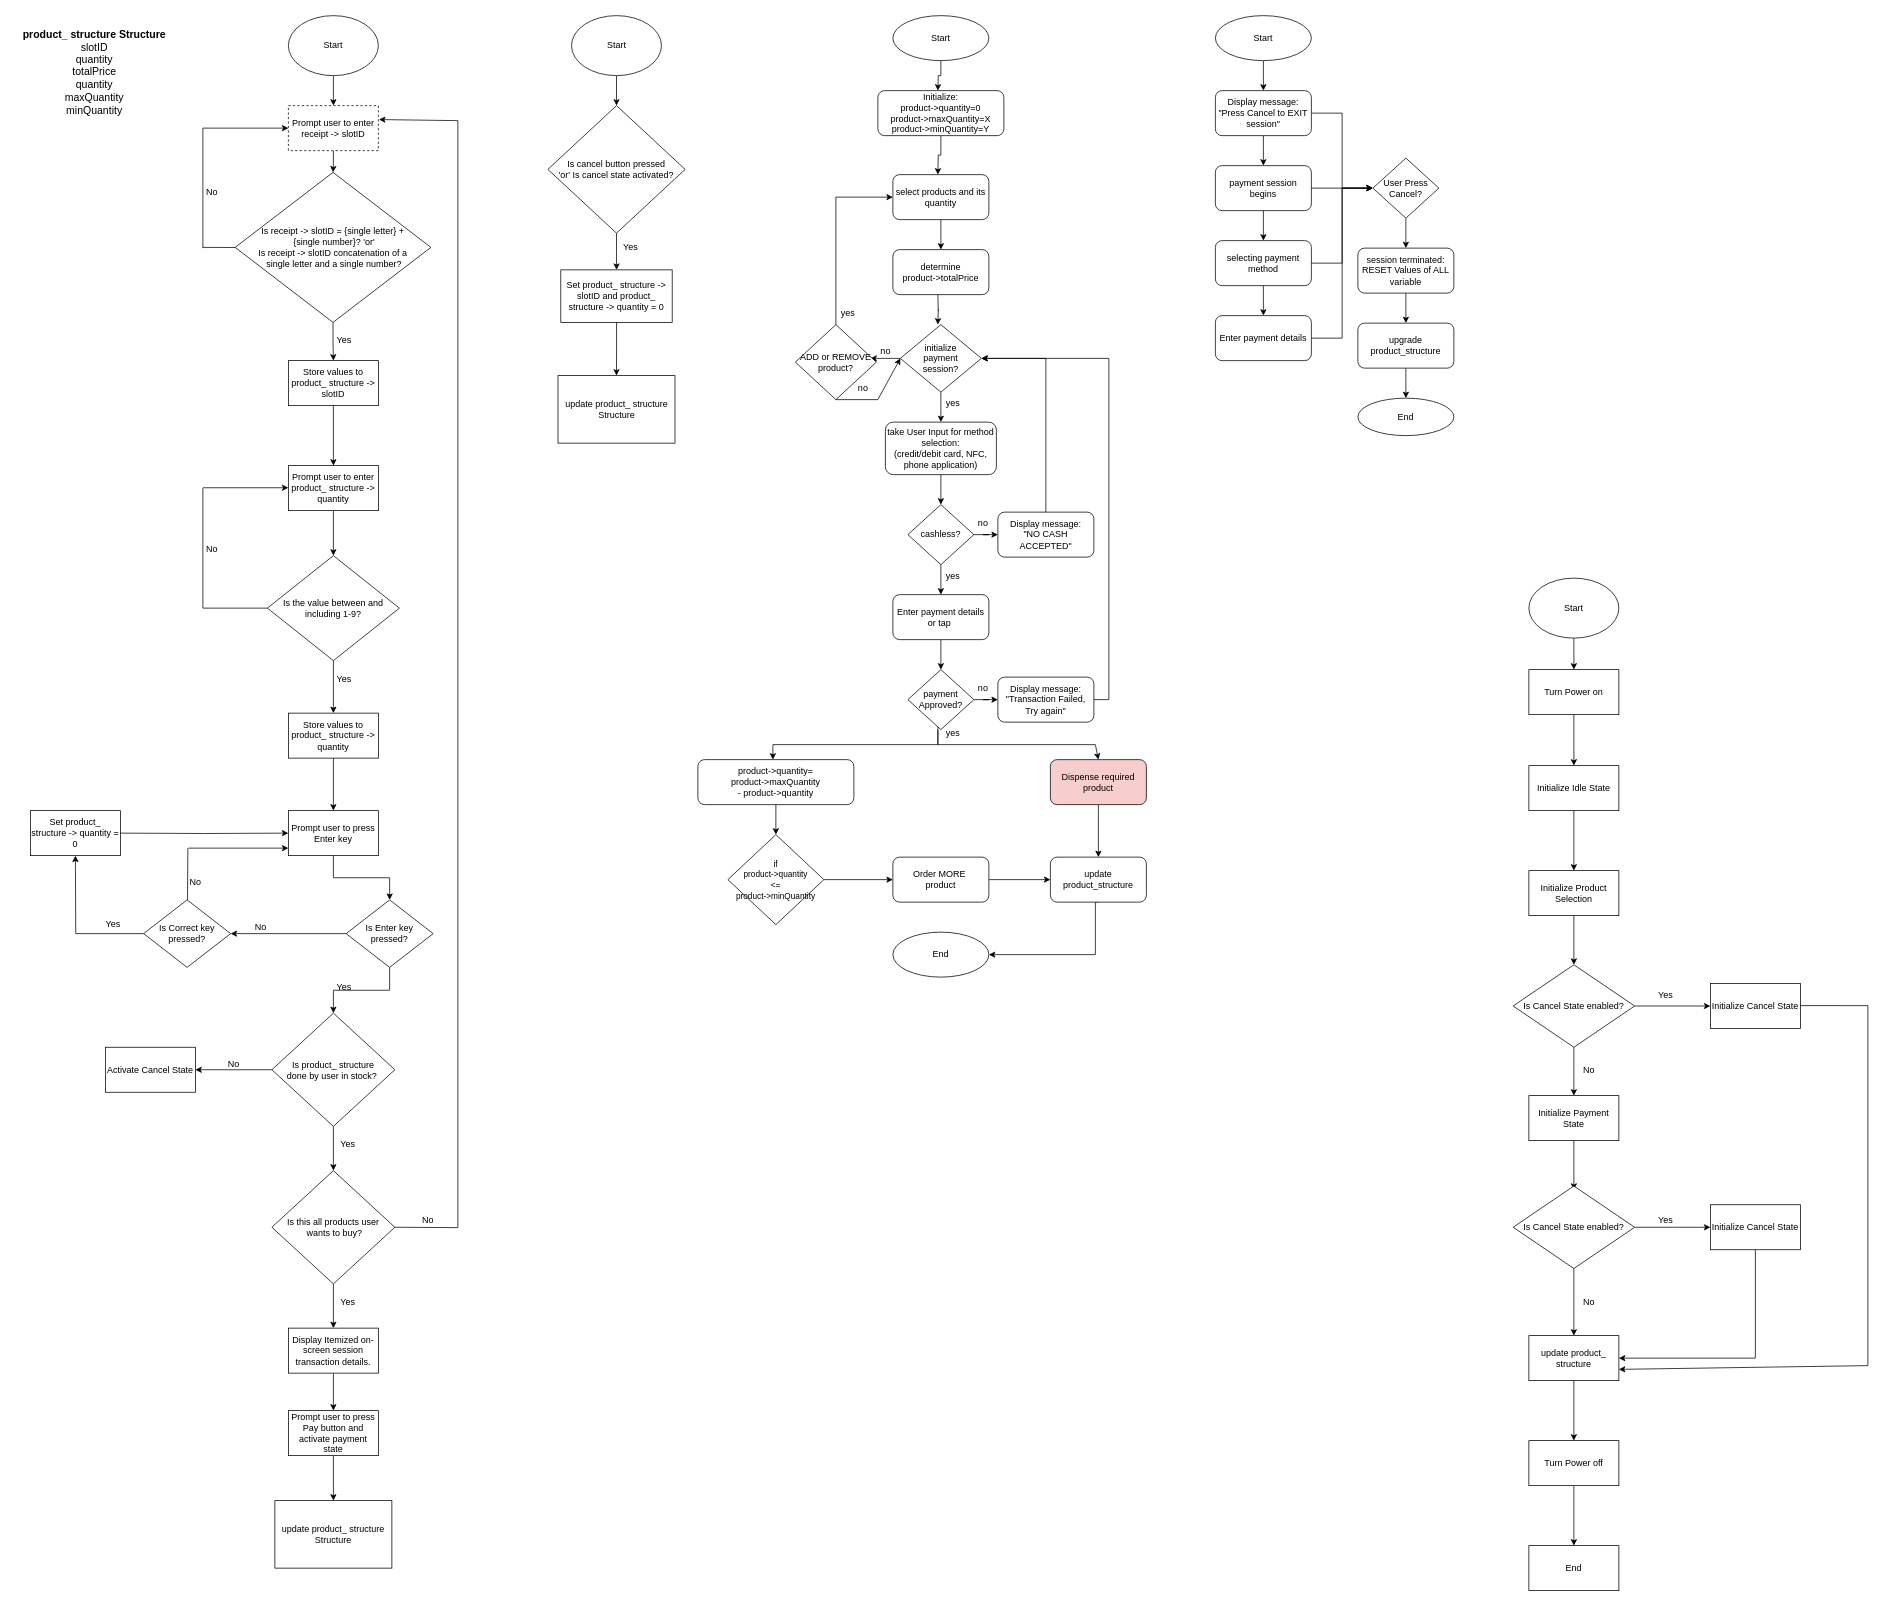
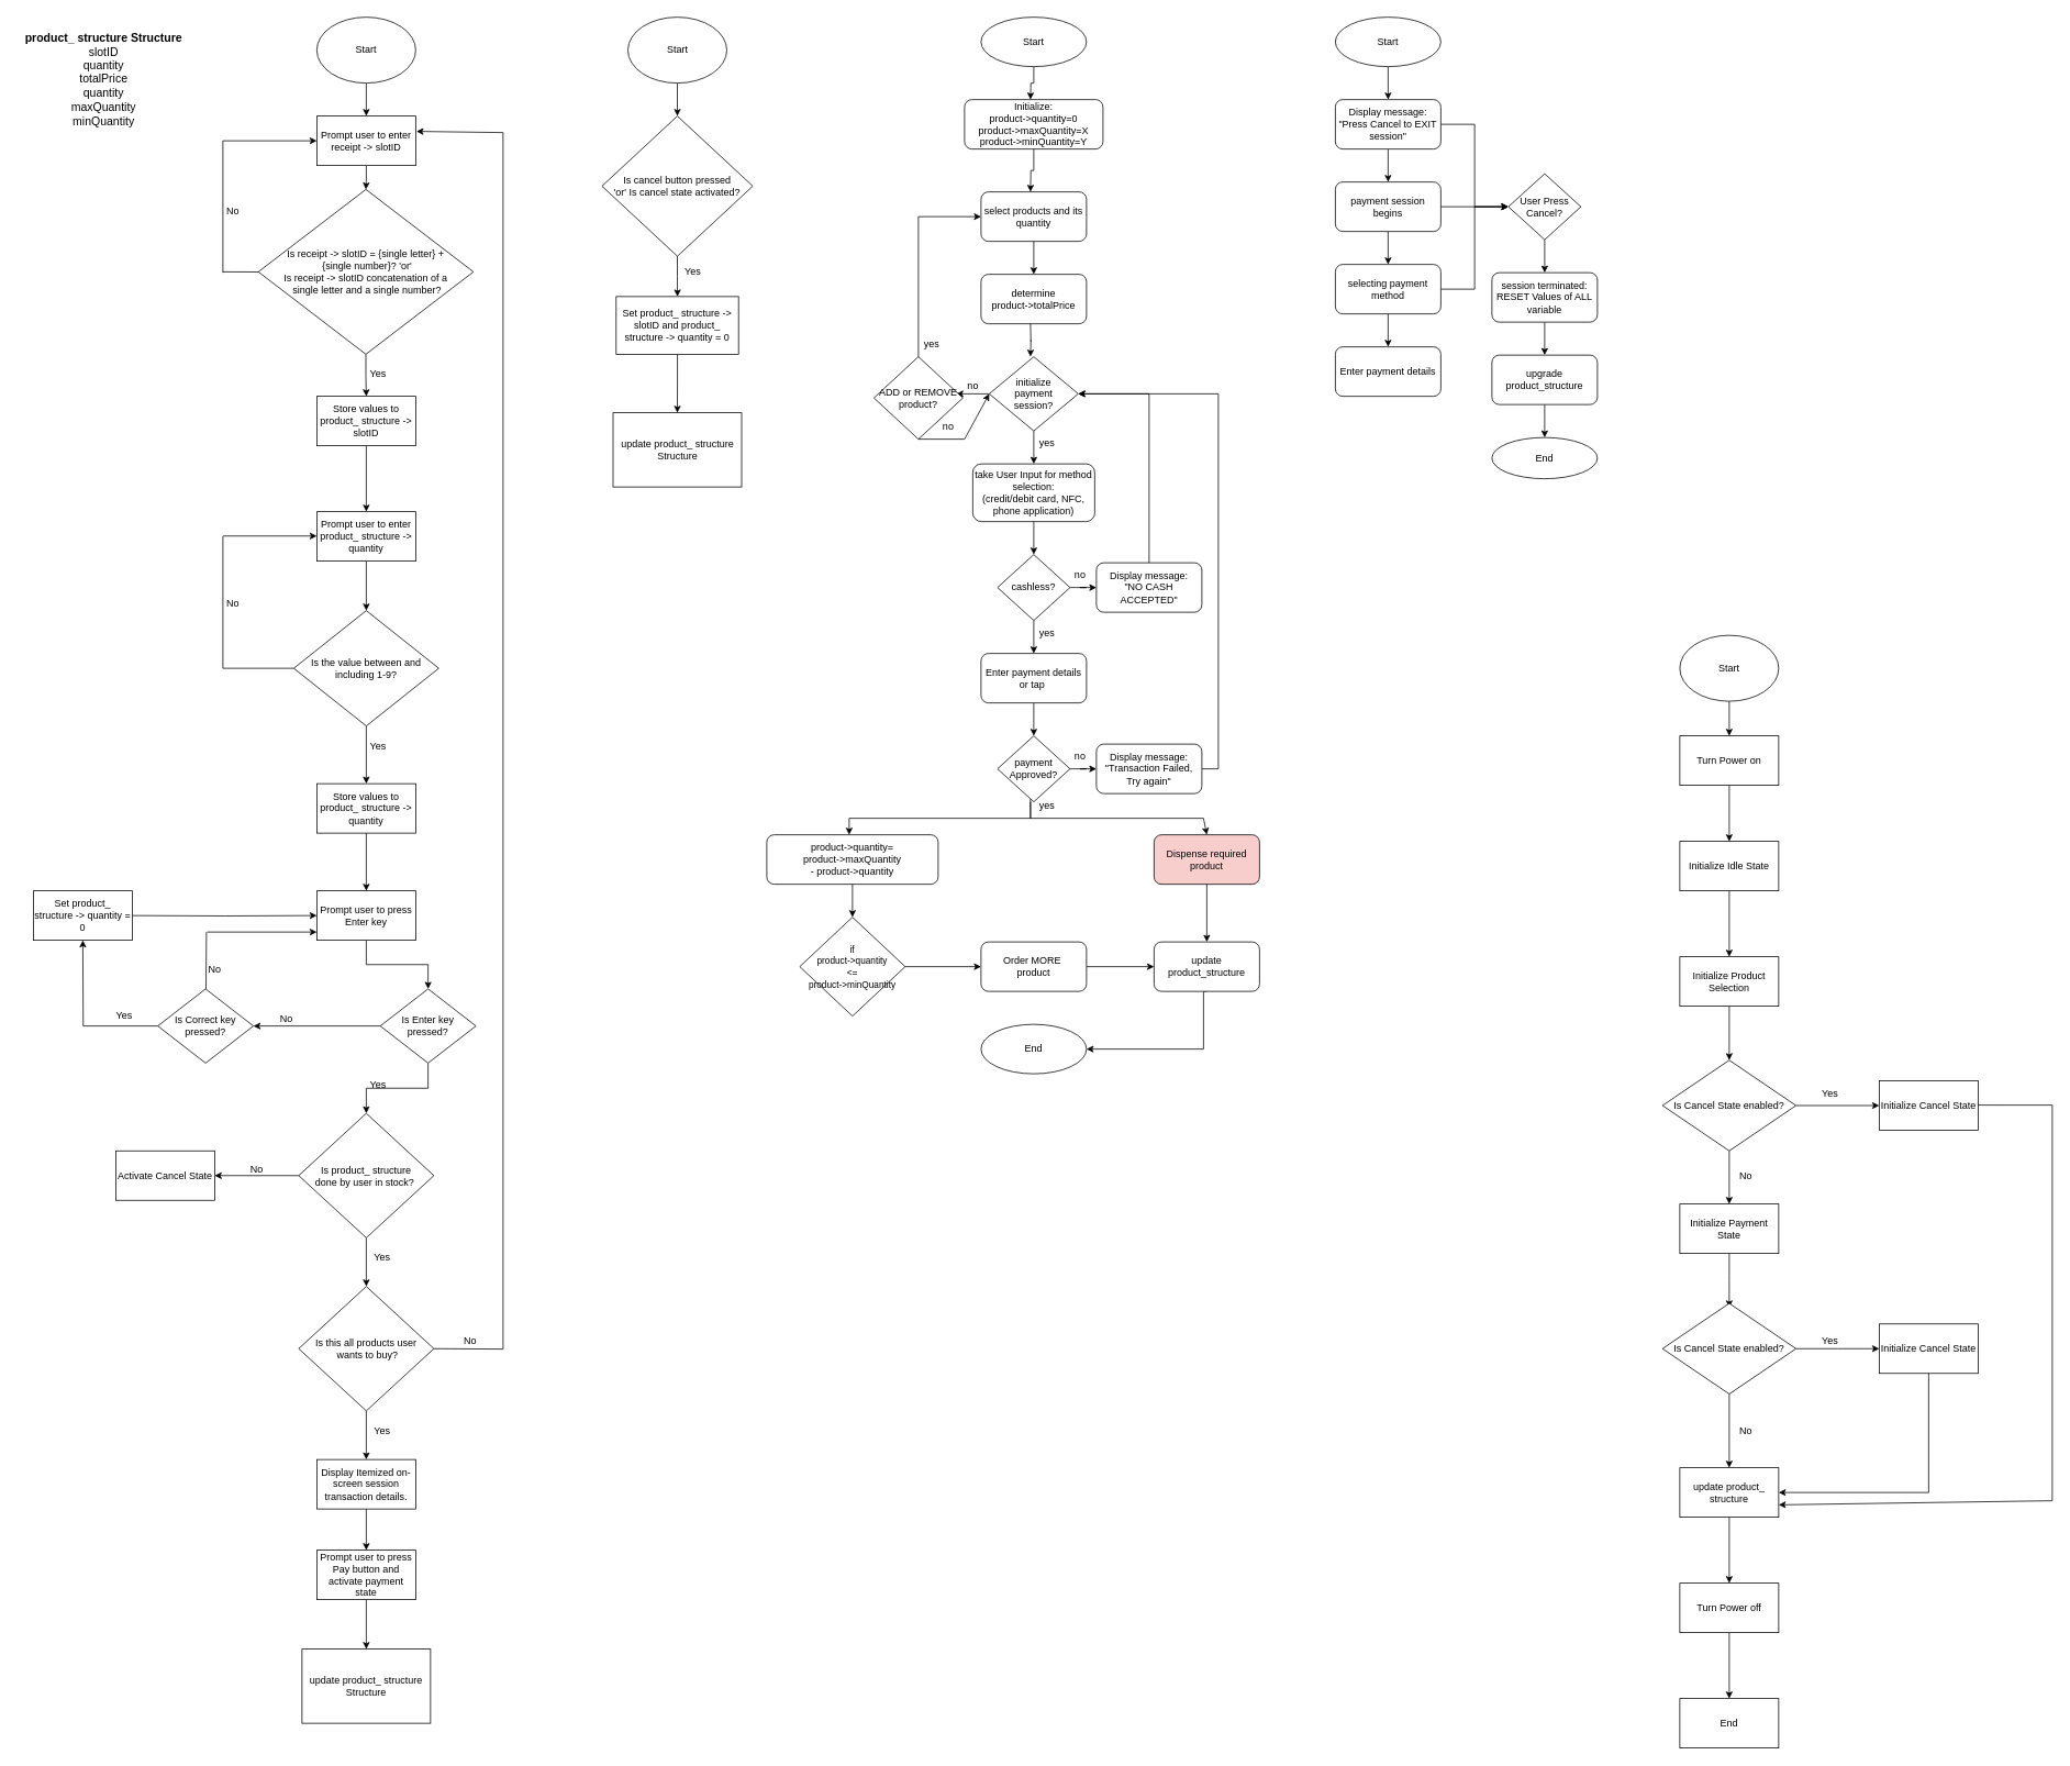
- <mxCell id="8" value="Prompt user to enter receipt -&amp;gt; slotID" style="whiteSpace=wrap;html=1;dashed=1;" parent="1" vertex="1"><mxGeometry x="384" y="140" width="120" height="60" as="geometry" /></mxCell>
+ <mxCell id="8" value="Prompt user to enter receipt -&amp;gt; slotID" style="whiteSpace=wrap;html=1;" parent="1" vertex="1"><mxGeometry x="384" y="140" width="120" height="60" as="geometry" /></mxCell>
- <mxCell id="127" style="edgeStyle=orthogonalEdgeStyle;rounded=0;orthogonalLoop=1;jettySize=auto;html=1;exitX=1;exitY=0.5;exitDx=0;exitDy=0;entryX=0;entryY=0.5;entryDx=0;entryDy=0;" edge="1" parent="1" source="128" target="130"><mxGeometry relative="1" as="geometry" /></mxCell>
